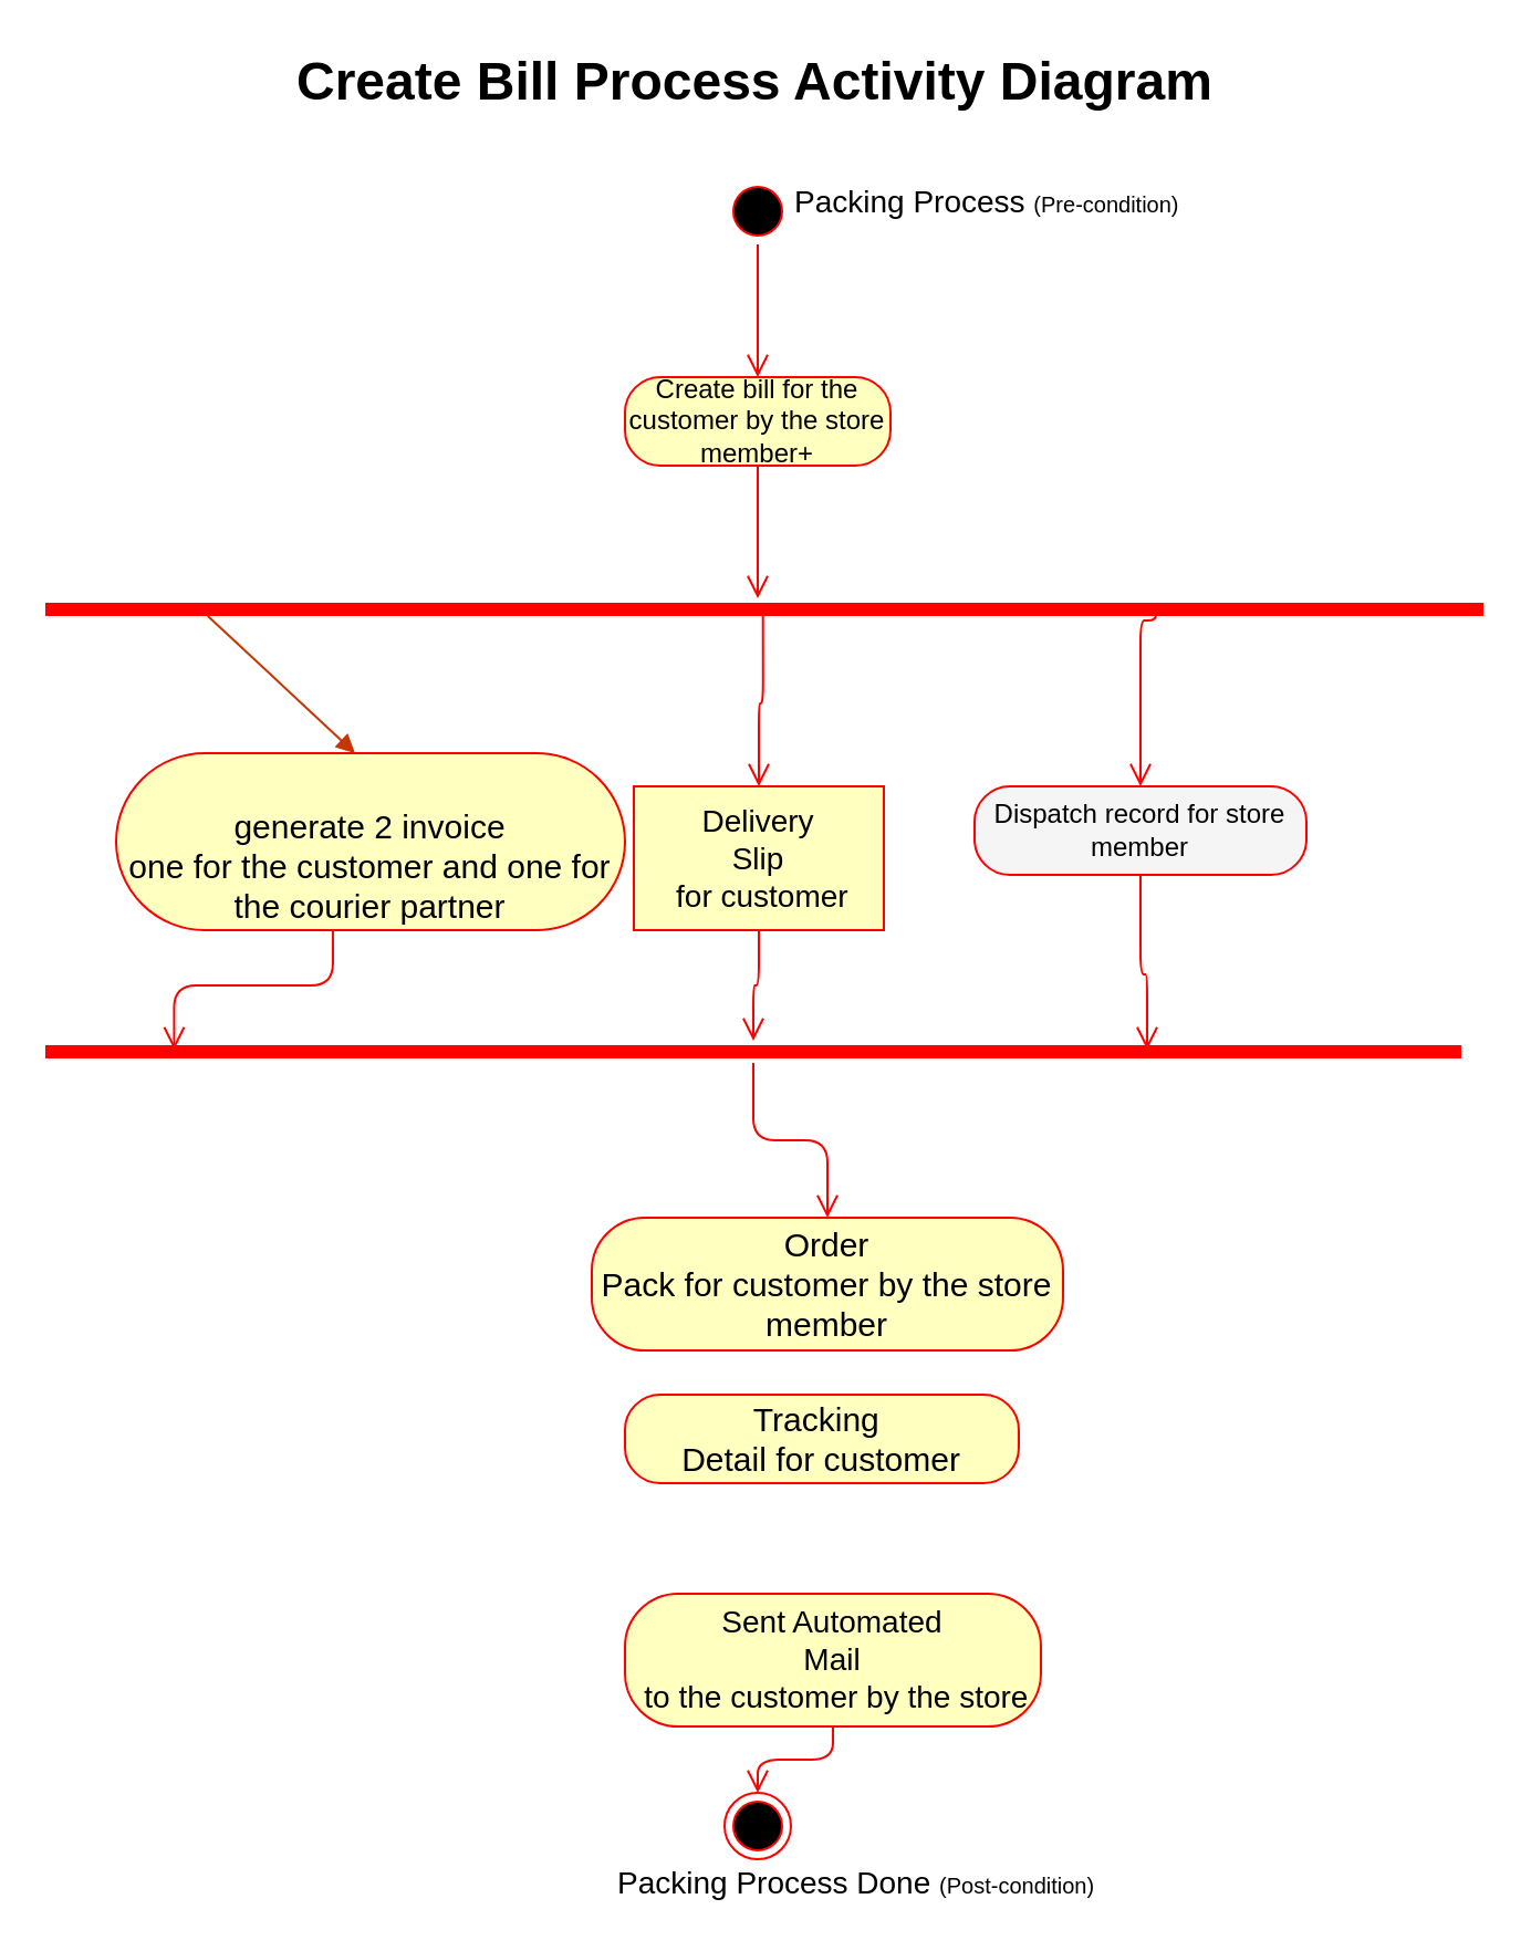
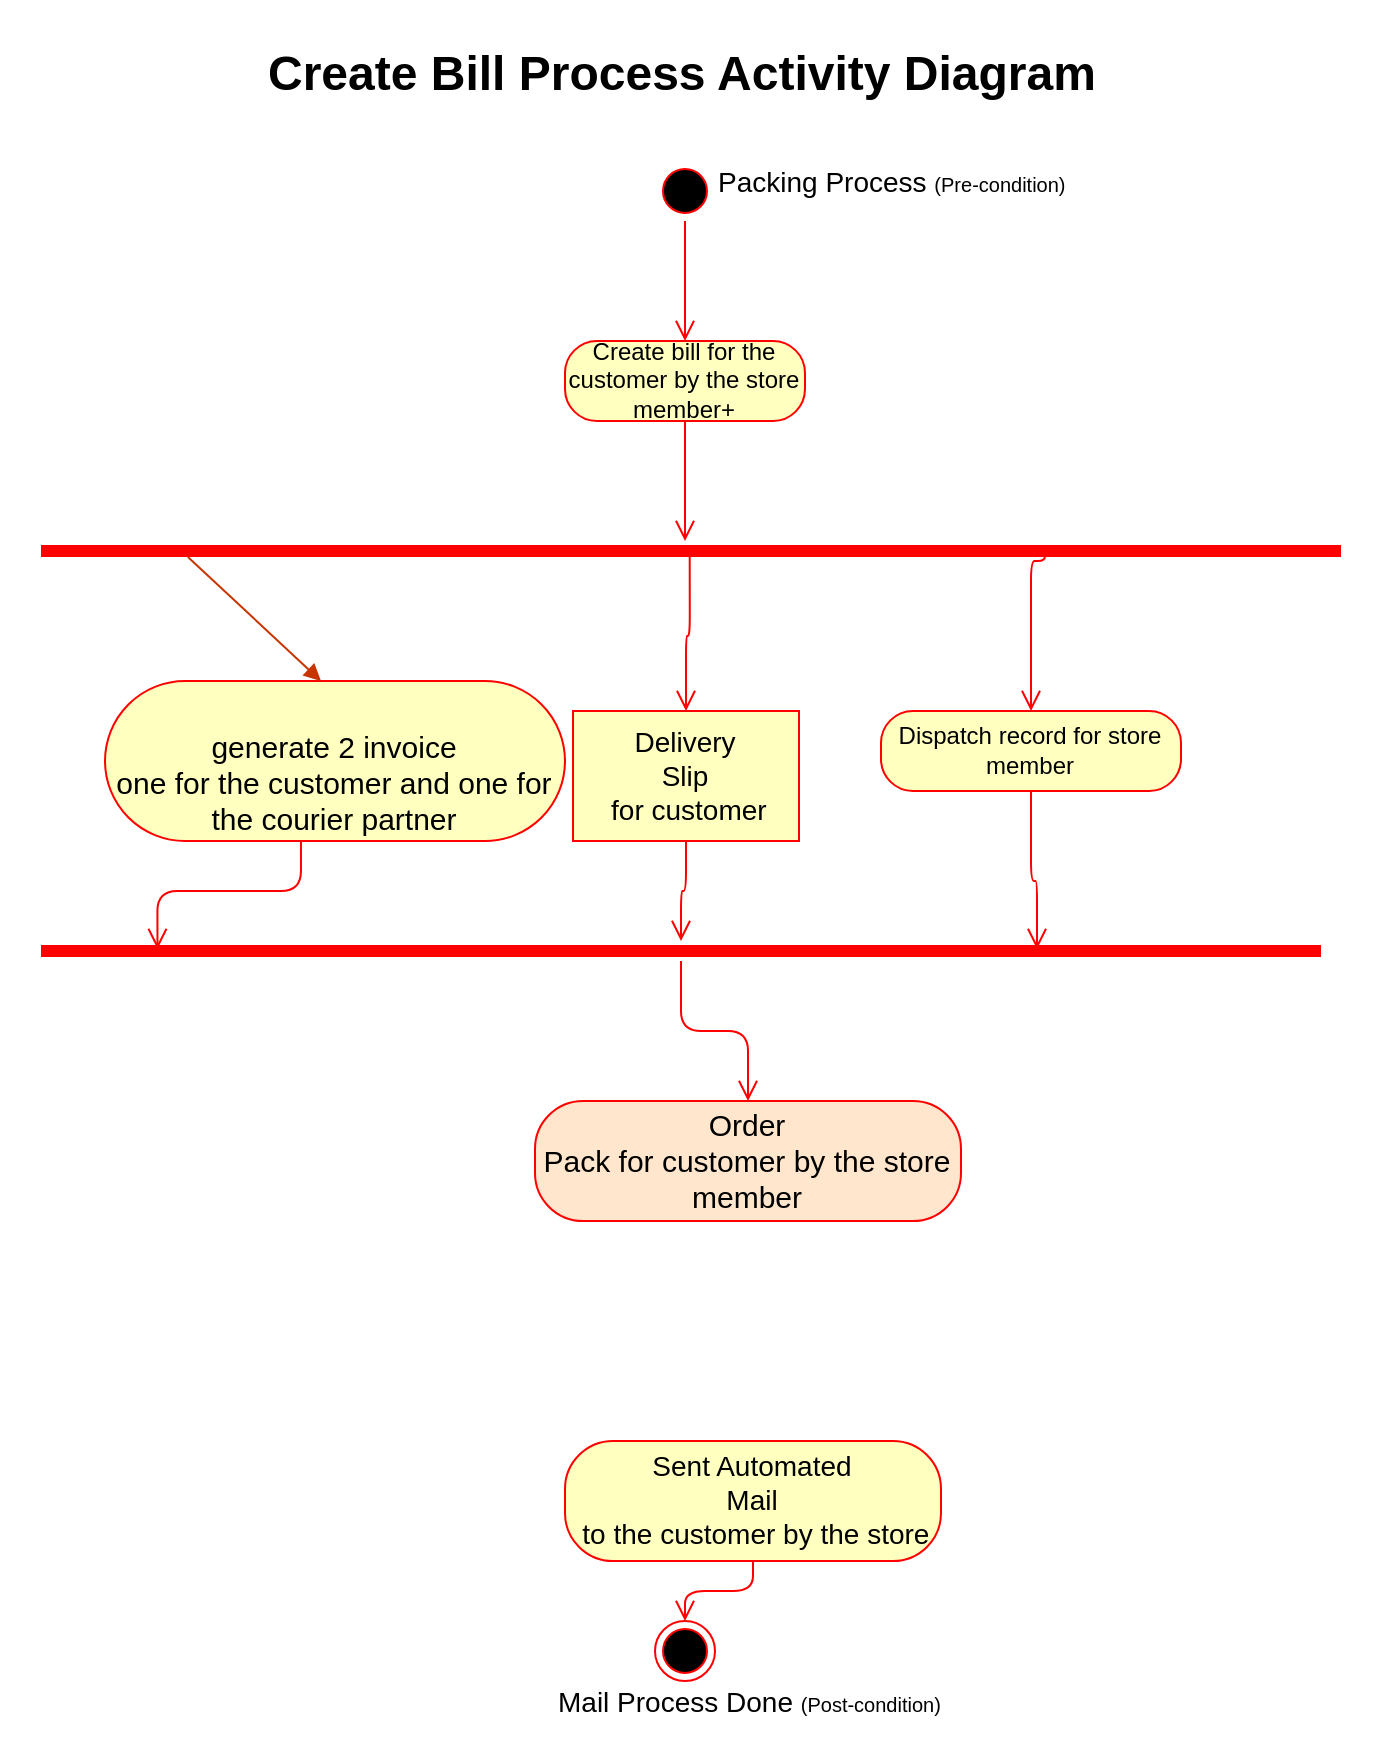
- <mxCell id="14" value="Dispatch record for store member" style="rounded=1;whiteSpace=wrap;html=1;arcSize=40;fontColor=#000000;fillColor=#f5f5f5;strokeColor=#ff0000;" parent="1" vertex="1"><mxGeometry x="440" y="355" width="150" height="40" as="geometry" /></mxCell>
+ <mxCell id="14" value="Dispatch record for store member" style="rounded=1;whiteSpace=wrap;html=1;arcSize=40;fontColor=#000000;fillColor=#ffffc0;strokeColor=#ff0000;" parent="1" vertex="1"><mxGeometry x="440" y="355" width="150" height="40" as="geometry" /></mxCell>
- <mxCell id="19" value="&lt;font style=&quot;font-size: 15px&quot;&gt;Order&lt;br&gt;Pack for customer by the store member&lt;br&gt;&lt;/font&gt;" style="rounded=1;whiteSpace=wrap;html=1;arcSize=40;fontColor=#000000;fillColor=#ffffc0;strokeColor=#ff0000;" parent="1" vertex="1"><mxGeometry x="267" y="550" width="213" height="60" as="geometry" /></mxCell>
+ <mxCell id="19" value="&lt;font style=&quot;font-size: 15px&quot;&gt;Order&lt;br&gt;Pack for customer by the store member&lt;br&gt;&lt;/font&gt;" style="rounded=1;whiteSpace=wrap;html=1;arcSize=40;fontColor=#000000;fillColor=#ffe6cc;strokeColor=#ff0000;" parent="1" vertex="1"><mxGeometry x="267" y="550" width="213" height="60" as="geometry" /></mxCell>
- <mxCell id="20" value="&lt;font style=&quot;font-size: 15px&quot;&gt;Tracking&amp;nbsp;&lt;br&gt;Detail for customer&lt;br&gt;&lt;/font&gt;" style="rounded=1;whiteSpace=wrap;html=1;arcSize=40;fontColor=#000000;fillColor=#ffffc0;strokeColor=#ff0000;" parent="1" vertex="1"><mxGeometry x="282" y="630" width="178" height="40" as="geometry" /></mxCell>
- <mxCell id="24" value="Packing Process Done&amp;nbsp;&lt;span style=&quot;font-size: 10px&quot;&gt;(Post-condition)&lt;/span&gt;" style="text;html=1;resizable=0;points=[];autosize=1;align=left;verticalAlign=top;spacingTop=-4;fontSize=14;" parent="1" vertex="1"><mxGeometry x="277" y="840" width="230" height="20" as="geometry" /></mxCell>
+ <mxCell id="24" value="Mail Process Done&amp;nbsp;&lt;span style=&quot;font-size: 10px&quot;&gt;(Post-condition)&lt;/span&gt;" style="text;html=1;resizable=0;points=[];autosize=1;align=left;verticalAlign=top;spacingTop=-4;fontSize=14;" parent="1" vertex="1"><mxGeometry x="277" y="840" width="230" height="20" as="geometry" /></mxCell>
